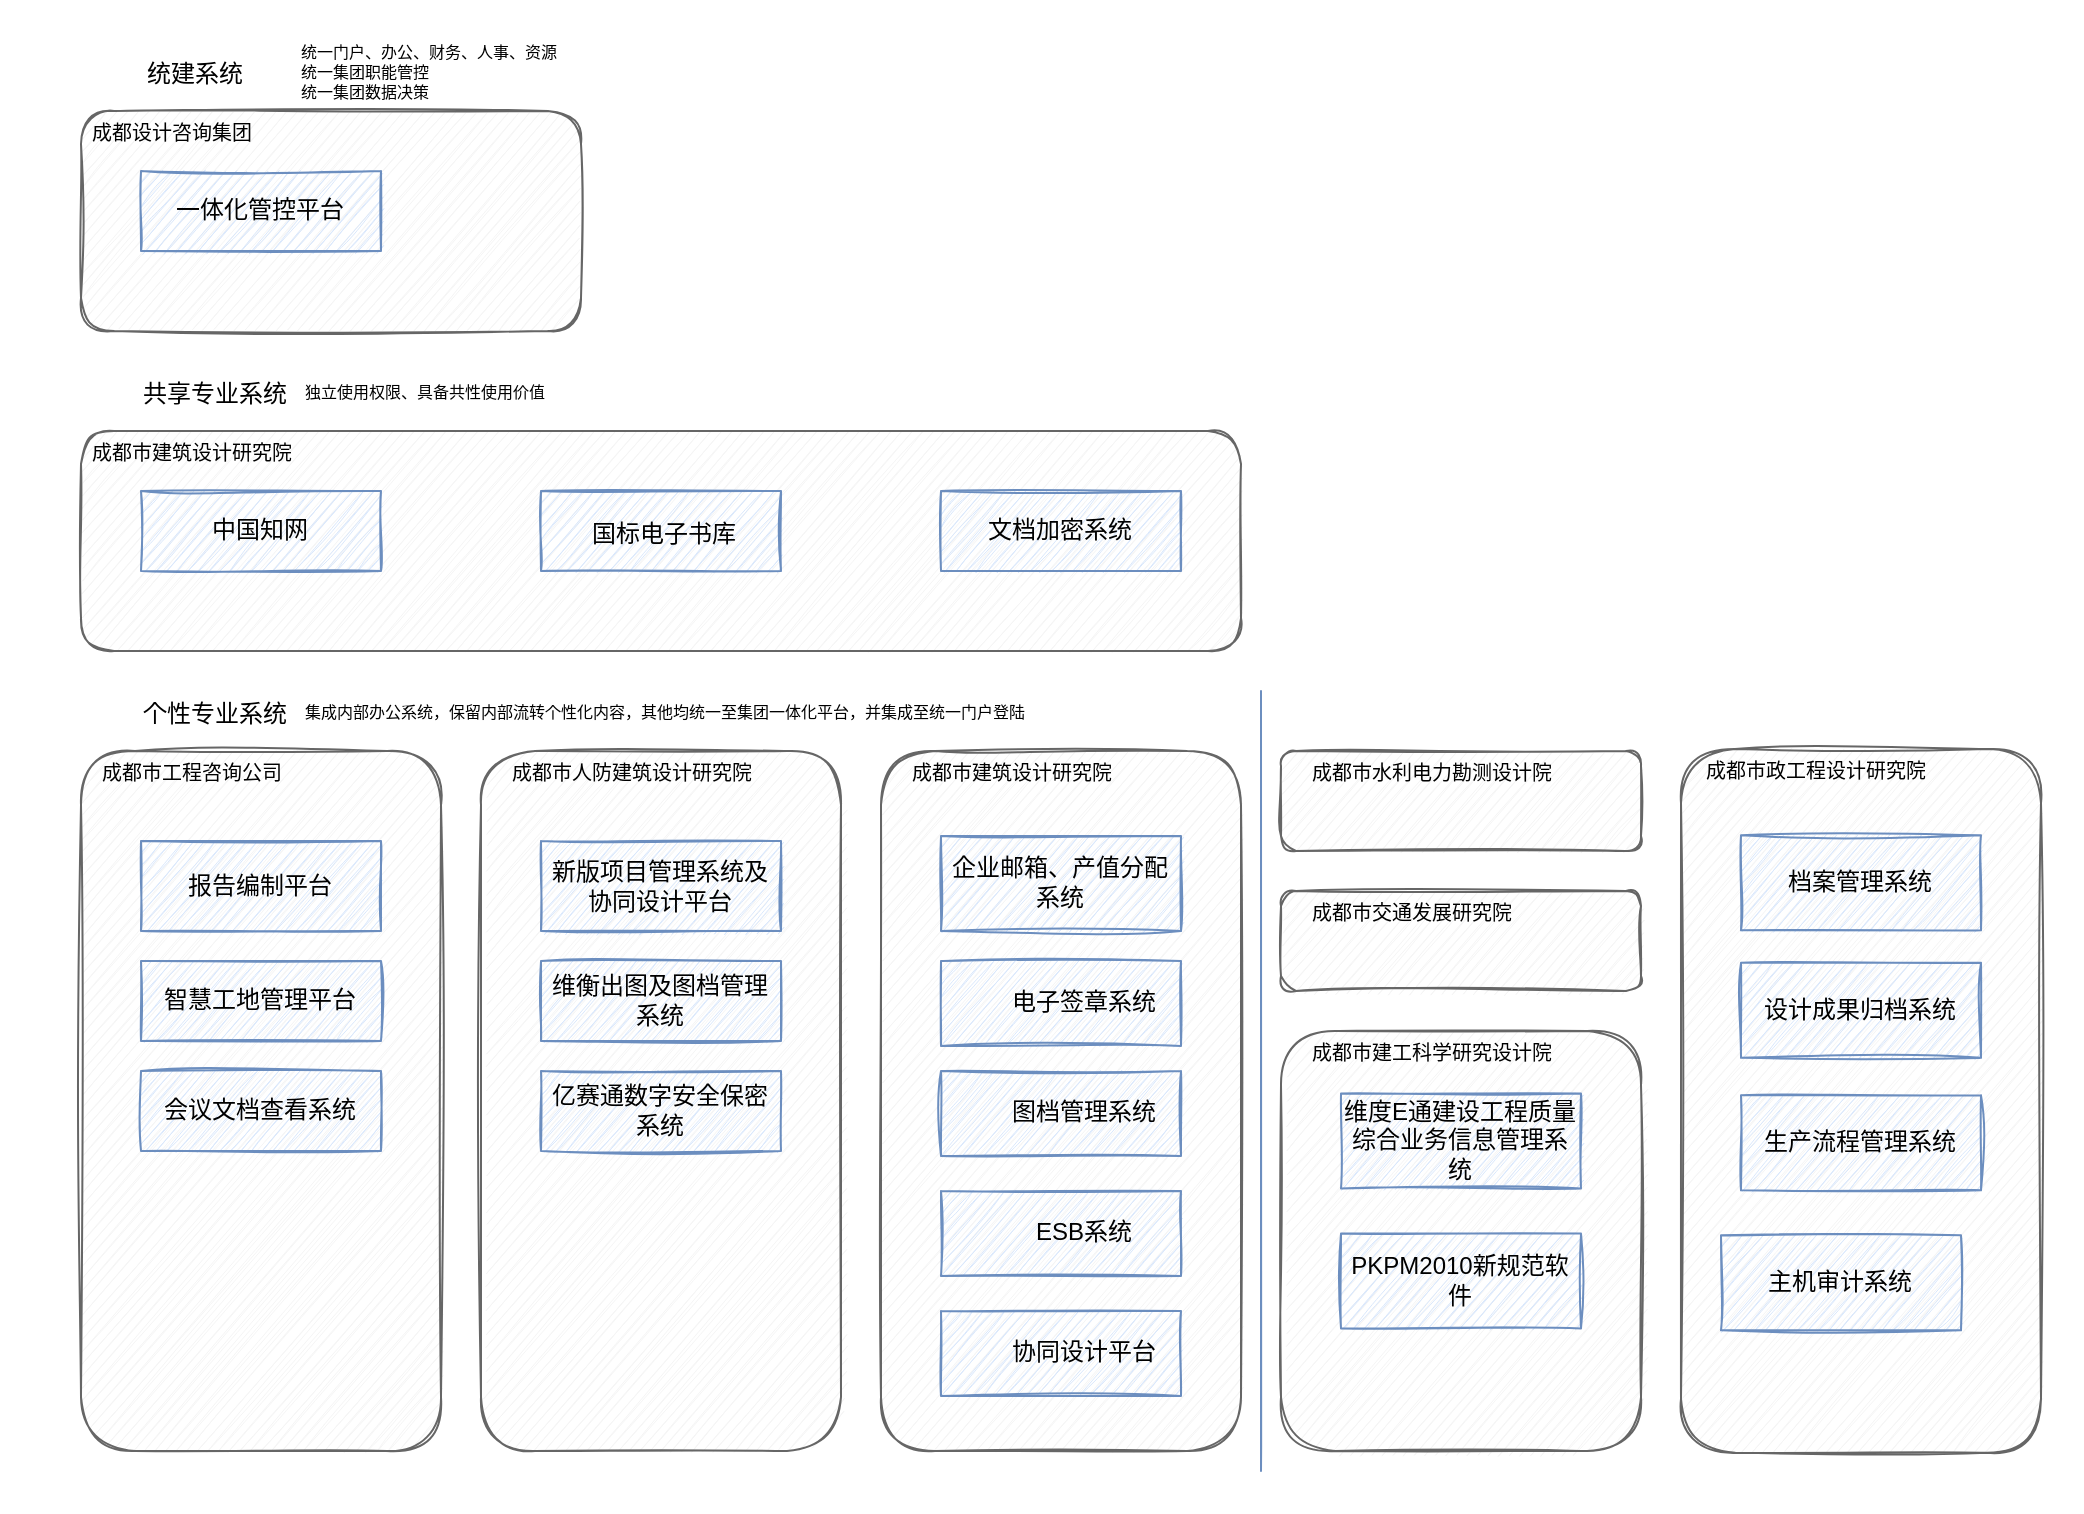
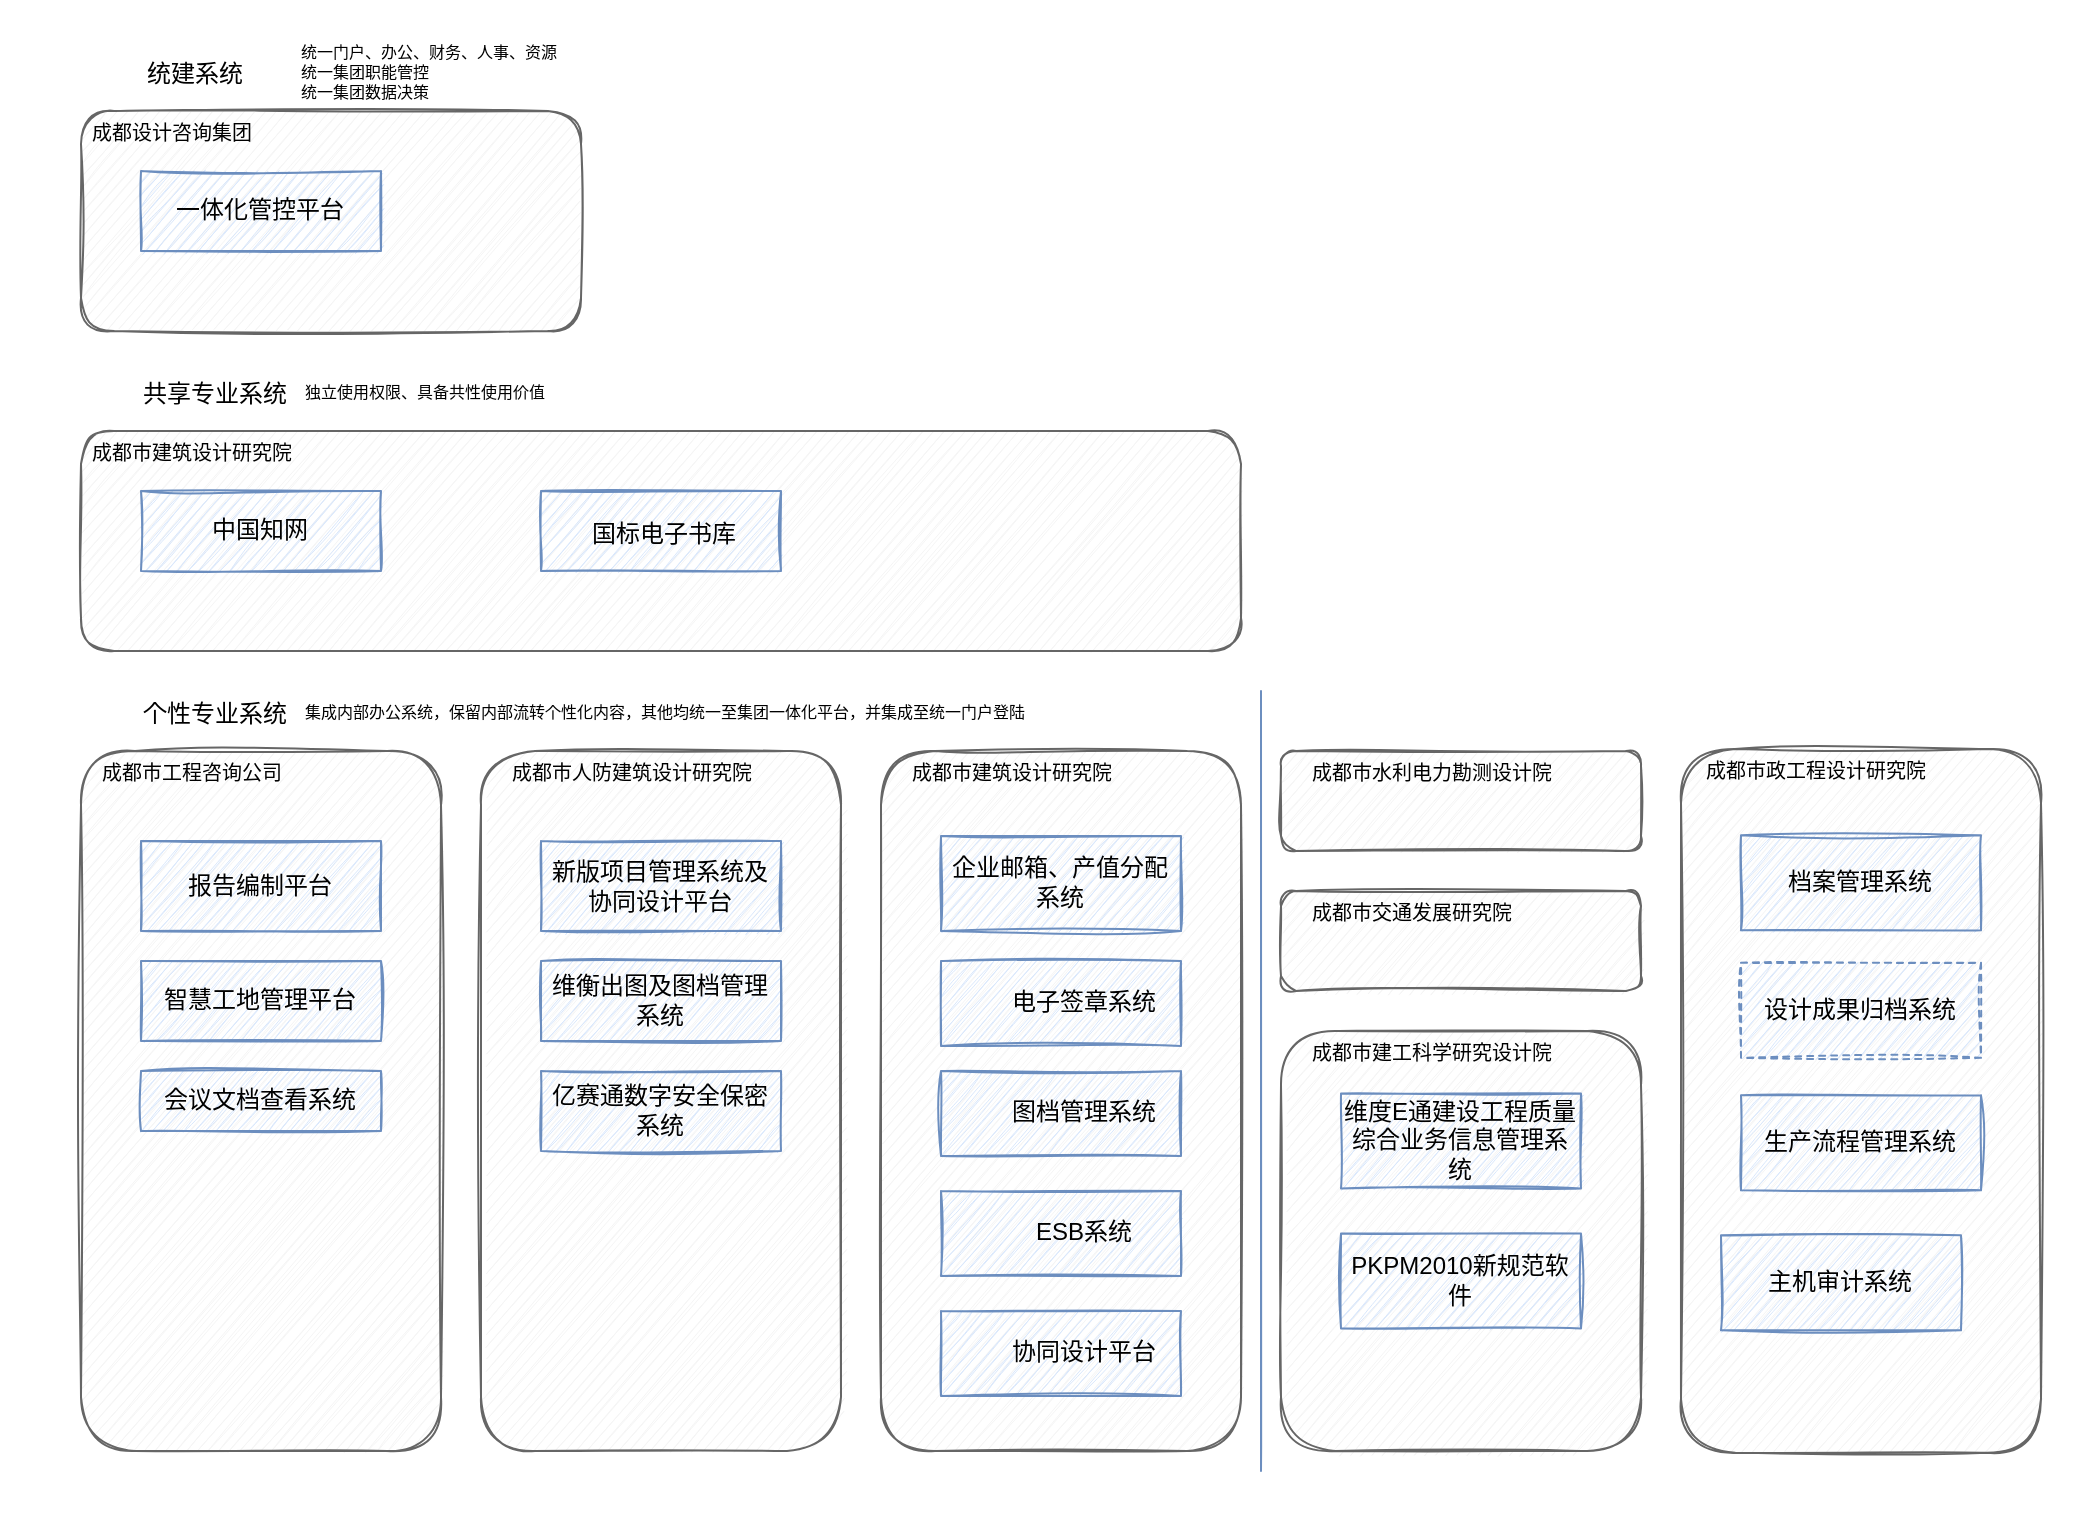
- <mxCell id="4" value="&lt;span style=&quot;color: rgb(0 , 0 , 0) ; font-size: 12px ; font-style: normal ; font-weight: normal ; letter-spacing: normal ; text-align: justify ; text-indent: 24px ; text-transform: none ; word-spacing: 0px ; text-decoration: none ; display: inline ; float: none&quot;&gt;文档加密系统&lt;/span&gt;" style="rounded=0;whiteSpace=wrap;html=1;sketch=1;fillColor=#dae8fc;strokeColor=#6c8ebf;" parent="1" vertex="1"><mxGeometry x="470" y="245" width="120" height="40" as="geometry" /></mxCell>
- <mxCell id="37" value="&lt;span style=&quot;color: rgb(0 , 0 , 0) ; font-size: 12px ; font-style: normal ; font-weight: normal ; letter-spacing: normal ; text-align: justify ; text-indent: 24px ; text-transform: none ; word-spacing: 0px ; text-decoration: none ; display: inline ; float: none&quot;&gt;设计成果归档系统&lt;/span&gt;" style="rounded=0;whiteSpace=wrap;html=1;sketch=1;fillColor=#dae8fc;strokeColor=#6c8ebf;" parent="1" vertex="1"><mxGeometry x="870" y="480.93" width="120" height="47.5" as="geometry" /></mxCell>
+ <mxCell id="37" value="&lt;span style=&quot;color: rgb(0 , 0 , 0) ; font-size: 12px ; font-style: normal ; font-weight: normal ; letter-spacing: normal ; text-align: justify ; text-indent: 24px ; text-transform: none ; word-spacing: 0px ; text-decoration: none ; display: inline ; float: none&quot;&gt;设计成果归档系统&lt;/span&gt;" style="rounded=0;whiteSpace=wrap;html=1;sketch=1;fillColor=#dae8fc;strokeColor=#6c8ebf;dashed=1;" parent="1" vertex="1"><mxGeometry x="870" y="480.93" width="120" height="47.5" as="geometry" /></mxCell>
- <mxCell id="18" value="&lt;span style=&quot;color: rgb(0, 0, 0); font-size: 12px; font-style: normal; font-weight: normal; letter-spacing: normal; text-indent: 24px; text-transform: none; word-spacing: 0px; text-decoration: none; display: inline; float: none;&quot;&gt;会议文档查看系统&lt;/span&gt;" style="rounded=0;whiteSpace=wrap;html=1;sketch=1;fillColor=#dae8fc;strokeColor=#6c8ebf;align=center;" parent="1" vertex="1"><mxGeometry x="70" y="535" width="120" height="40" as="geometry" /></mxCell>
+ <mxCell id="18" value="&lt;span style=&quot;color: rgb(0, 0, 0); font-size: 12px; font-style: normal; font-weight: normal; letter-spacing: normal; text-indent: 24px; text-transform: none; word-spacing: 0px; text-decoration: none; display: inline; float: none;&quot;&gt;会议文档查看系统&lt;/span&gt;" style="rounded=0;whiteSpace=wrap;html=1;sketch=1;fillColor=#dae8fc;strokeColor=#6c8ebf;align=center;" parent="1" vertex="1"><mxGeometry x="70" y="535" width="120" height="30" as="geometry" /></mxCell>
